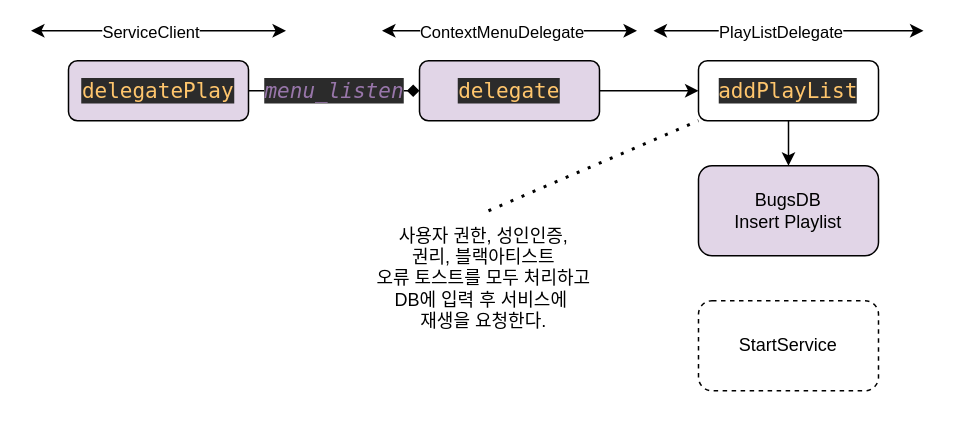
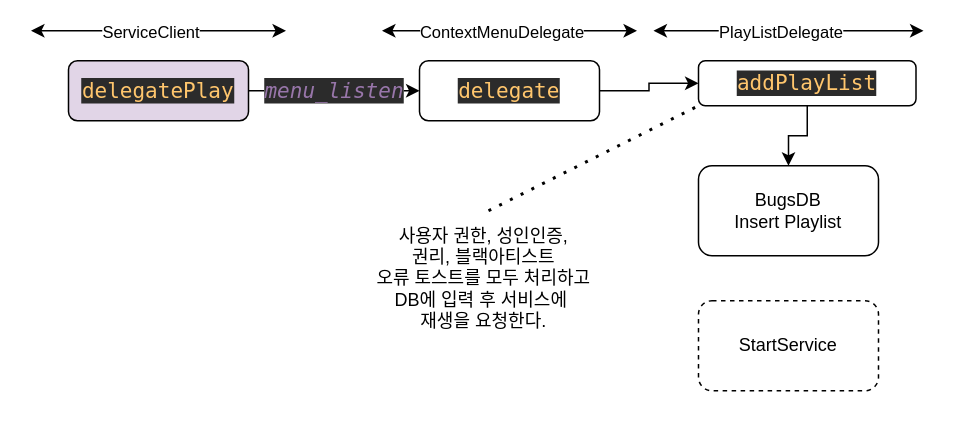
- <mxCell id="2" value="&lt;pre style=&quot;background-color: #2b2b2b ; color: #a9b7c6 ; font-family: &amp;quot;fira code&amp;quot; , monospace ; font-size: 10.5pt&quot;&gt;&lt;span style=&quot;color: #9876aa ; font-style: italic&quot;&gt;menu_listen&lt;/span&gt;&lt;/pre&gt;" style="edgeStyle=orthogonalEdgeStyle;rounded=0;orthogonalLoop=1;jettySize=auto;html=1;exitX=1;exitY=0.5;exitDx=0;exitDy=0;entryX=0;entryY=0.5;entryDx=0;entryDy=0;endArrow=diamond;" edge="1" parent="1" source="3" target="9"><mxGeometry relative="1" as="geometry" /></mxCell>
+ <mxCell id="2" value="&lt;pre style=&quot;background-color: #2b2b2b ; color: #a9b7c6 ; font-family: &amp;quot;fira code&amp;quot; , monospace ; font-size: 10.5pt&quot;&gt;&lt;span style=&quot;color: #9876aa ; font-style: italic&quot;&gt;menu_listen&lt;/span&gt;&lt;/pre&gt;" style="edgeStyle=orthogonalEdgeStyle;rounded=0;orthogonalLoop=1;jettySize=auto;html=1;exitX=1;exitY=0.5;exitDx=0;exitDy=0;entryX=0;entryY=0.5;entryDx=0;entryDy=0;" edge="1" parent="1" source="3" target="9"><mxGeometry relative="1" as="geometry" /></mxCell>
- <mxCell id="9" value="&lt;pre style=&quot;background-color: #2b2b2b ; color: #a9b7c6 ; font-family: &amp;#34;fira code&amp;#34; , monospace ; font-size: 10.5pt&quot;&gt;&lt;pre style=&quot;font-family: &amp;#34;fira code&amp;#34; , monospace ; font-size: 10.5pt&quot;&gt;&lt;span style=&quot;color: #ffc66d&quot;&gt;delegate&lt;/span&gt;&lt;/pre&gt;&lt;/pre&gt;" style="rounded=1;whiteSpace=wrap;html=1;fontSize=12;glass=0;strokeWidth=1;shadow=0;fillColor=#e1d5e7;" vertex="1" parent="1"><mxGeometry x="279" y="40" width="120" height="40" as="geometry" /></mxCell>
+ <mxCell id="9" value="&lt;pre style=&quot;background-color: #2b2b2b ; color: #a9b7c6 ; font-family: &amp;#34;fira code&amp;#34; , monospace ; font-size: 10.5pt&quot;&gt;&lt;pre style=&quot;font-family: &amp;#34;fira code&amp;#34; , monospace ; font-size: 10.5pt&quot;&gt;&lt;span style=&quot;color: #ffc66d&quot;&gt;delegate&lt;/span&gt;&lt;/pre&gt;&lt;/pre&gt;" style="rounded=1;whiteSpace=wrap;html=1;fontSize=12;glass=0;strokeWidth=1;shadow=0;" vertex="1" parent="1"><mxGeometry x="279" y="40" width="120" height="40" as="geometry" /></mxCell>
- <mxCell id="13" value="&lt;pre style=&quot;background-color: #2b2b2b ; color: #a9b7c6 ; font-family: &amp;#34;fira code&amp;#34; , monospace ; font-size: 10.5pt&quot;&gt;&lt;pre style=&quot;font-family: &amp;#34;fira code&amp;#34; , monospace ; font-size: 10.5pt&quot;&gt;&lt;pre style=&quot;font-family: &amp;#34;fira code&amp;#34; , monospace ; font-size: 10.5pt&quot;&gt;&lt;span style=&quot;color: #ffc66d&quot;&gt;addPlayList&lt;/span&gt;&lt;/pre&gt;&lt;/pre&gt;&lt;/pre&gt;" style="rounded=1;whiteSpace=wrap;html=1;fontSize=12;glass=0;strokeWidth=1;shadow=0;" vertex="1" parent="1"><mxGeometry x="465" y="40" width="120" height="40" as="geometry" /></mxCell>
+ <mxCell id="13" value="&lt;pre style=&quot;background-color: #2b2b2b ; color: #a9b7c6 ; font-family: &amp;#34;fira code&amp;#34; , monospace ; font-size: 10.5pt&quot;&gt;&lt;pre style=&quot;font-family: &amp;#34;fira code&amp;#34; , monospace ; font-size: 10.5pt&quot;&gt;&lt;pre style=&quot;font-family: &amp;#34;fira code&amp;#34; , monospace ; font-size: 10.5pt&quot;&gt;&lt;span style=&quot;color: #ffc66d&quot;&gt;addPlayList&lt;/span&gt;&lt;/pre&gt;&lt;/pre&gt;&lt;/pre&gt;" style="rounded=1;whiteSpace=wrap;html=1;fontSize=12;glass=0;strokeWidth=1;shadow=0;" vertex="1" parent="1"><mxGeometry x="465" y="40" width="145" height="30" as="geometry" /></mxCell>
- <mxCell id="14" value="BugsDB&lt;br&gt;Insert Playlist" style="rounded=1;whiteSpace=wrap;html=1;fillColor=#e1d5e7;" vertex="1" parent="1"><mxGeometry x="465" y="110" width="120" height="60" as="geometry" /></mxCell>
+ <mxCell id="14" value="BugsDB&lt;br&gt;Insert Playlist" style="rounded=1;whiteSpace=wrap;html=1;" vertex="1" parent="1"><mxGeometry x="465" y="110" width="120" height="60" as="geometry" /></mxCell>
